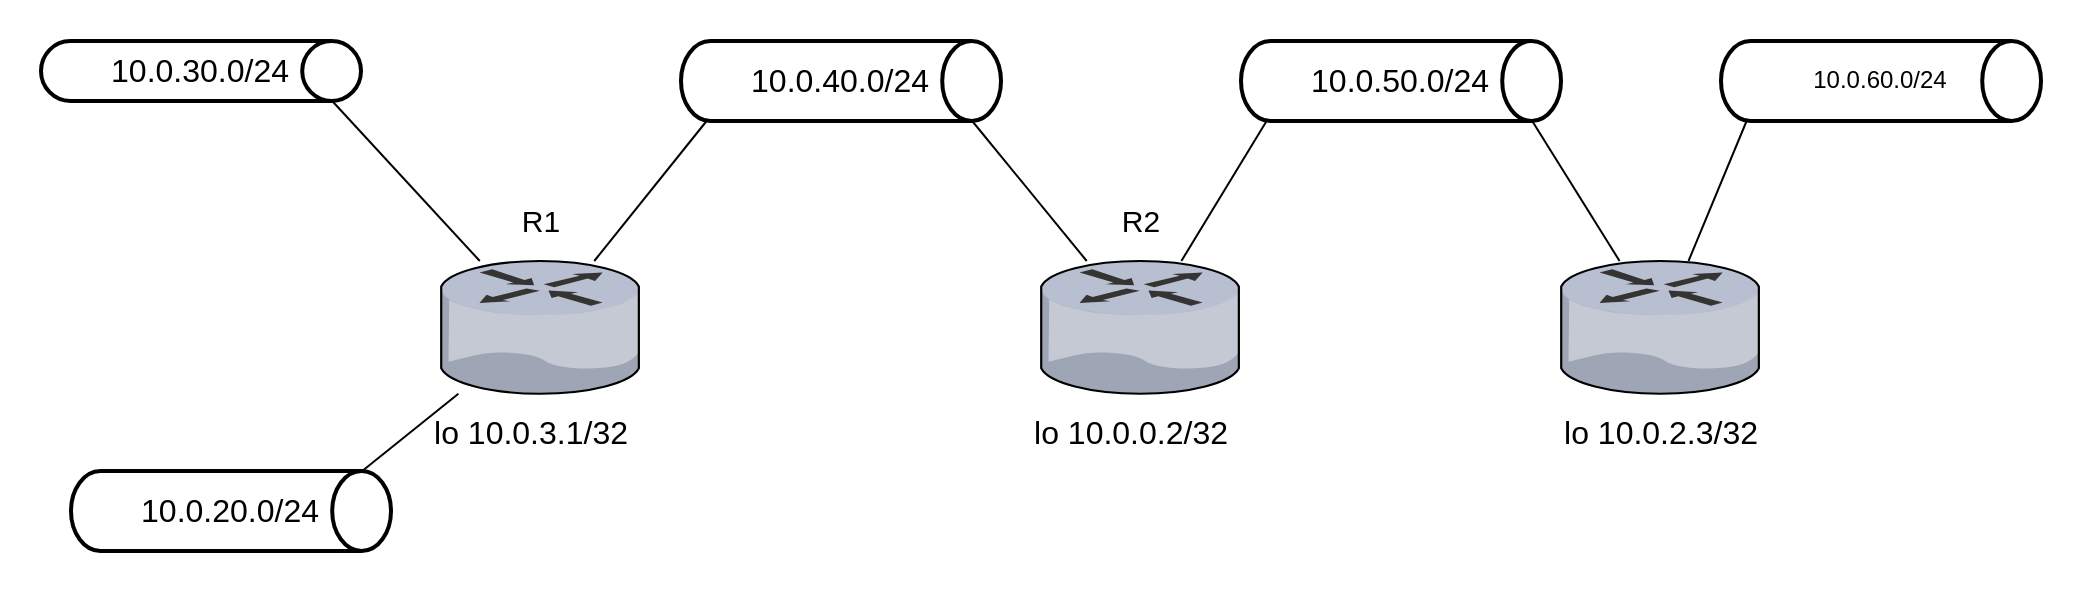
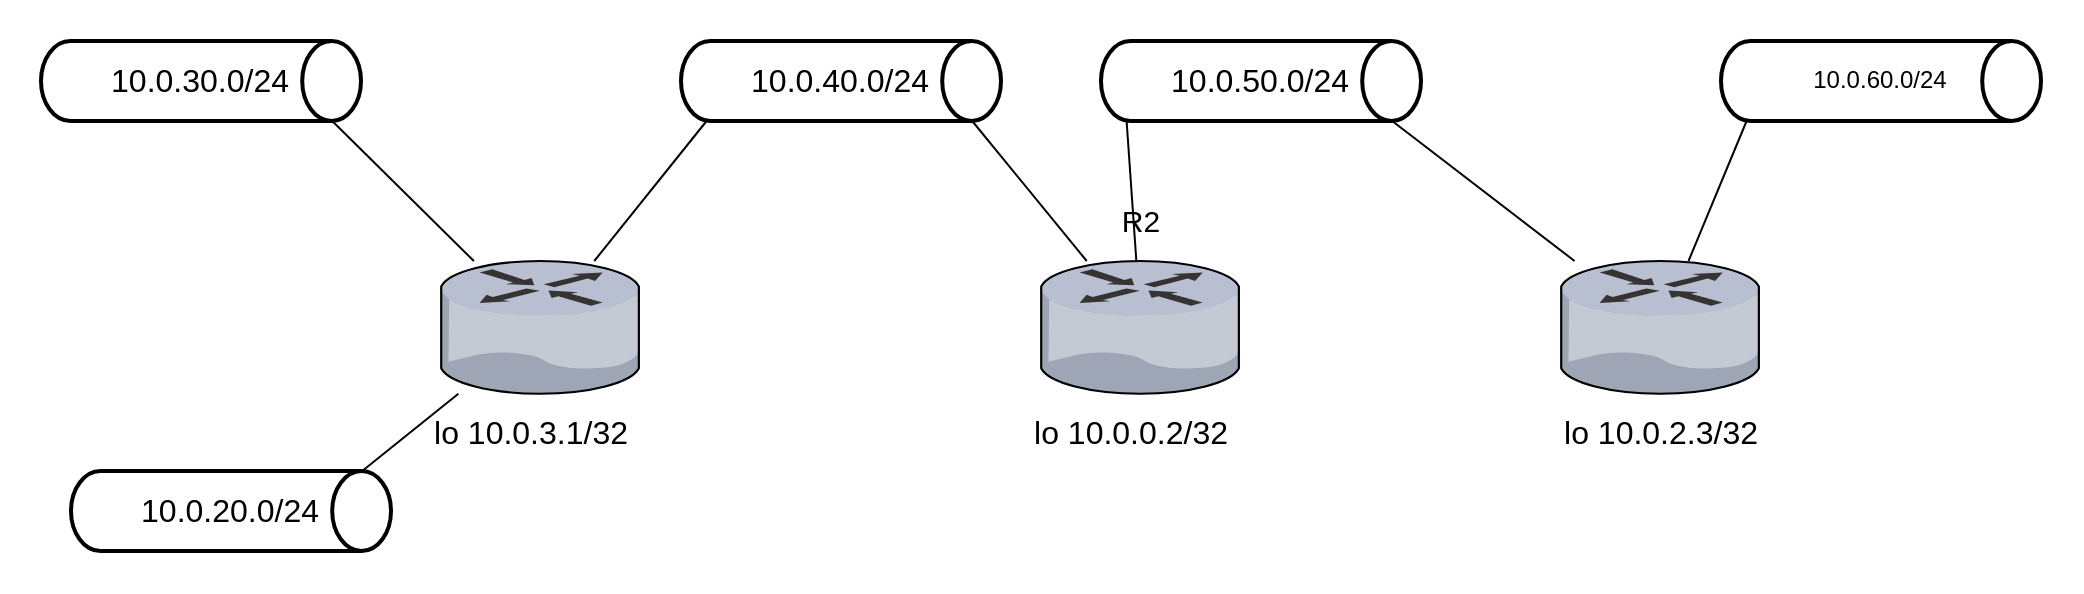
- <mxCell id="3" value="&lt;font style=&quot;font-size: 16px&quot;&gt;10.0.30.0/24&lt;/font&gt;" style="strokeWidth=2;html=1;shape=mxgraph.flowchart.direct_data;whiteSpace=wrap;" vertex="1" parent="1"><mxGeometry x="20" y="20" width="160" height="30" as="geometry" /></mxCell>
+ <mxCell id="3" value="&lt;font style=&quot;font-size: 16px&quot;&gt;10.0.30.0/24&lt;/font&gt;" style="strokeWidth=2;html=1;shape=mxgraph.flowchart.direct_data;whiteSpace=wrap;" vertex="1" parent="1"><mxGeometry x="20" y="20" width="160" height="40" as="geometry" /></mxCell>
- <mxCell id="11" value="&lt;font style=&quot;font-size: 16px&quot;&gt;10.0.50.0/24&lt;/font&gt;" style="strokeWidth=2;html=1;shape=mxgraph.flowchart.direct_data;whiteSpace=wrap;" vertex="1" parent="1"><mxGeometry x="620" y="20" width="160" height="40" as="geometry" /></mxCell>
+ <mxCell id="11" value="&lt;font style=&quot;font-size: 16px&quot;&gt;10.0.50.0/24&lt;/font&gt;" style="strokeWidth=2;html=1;shape=mxgraph.flowchart.direct_data;whiteSpace=wrap;" vertex="1" parent="1"><mxGeometry x="550" y="20" width="160" height="40" as="geometry" /></mxCell>
- <mxCell id="17" value="R1" style="text;html=1;align=center;verticalAlign=middle;resizable=0;points=[];autosize=1;fontSize=15;" vertex="1" parent="1"><mxGeometry x="255" y="100" width="30" height="20" as="geometry" /></mxCell>
